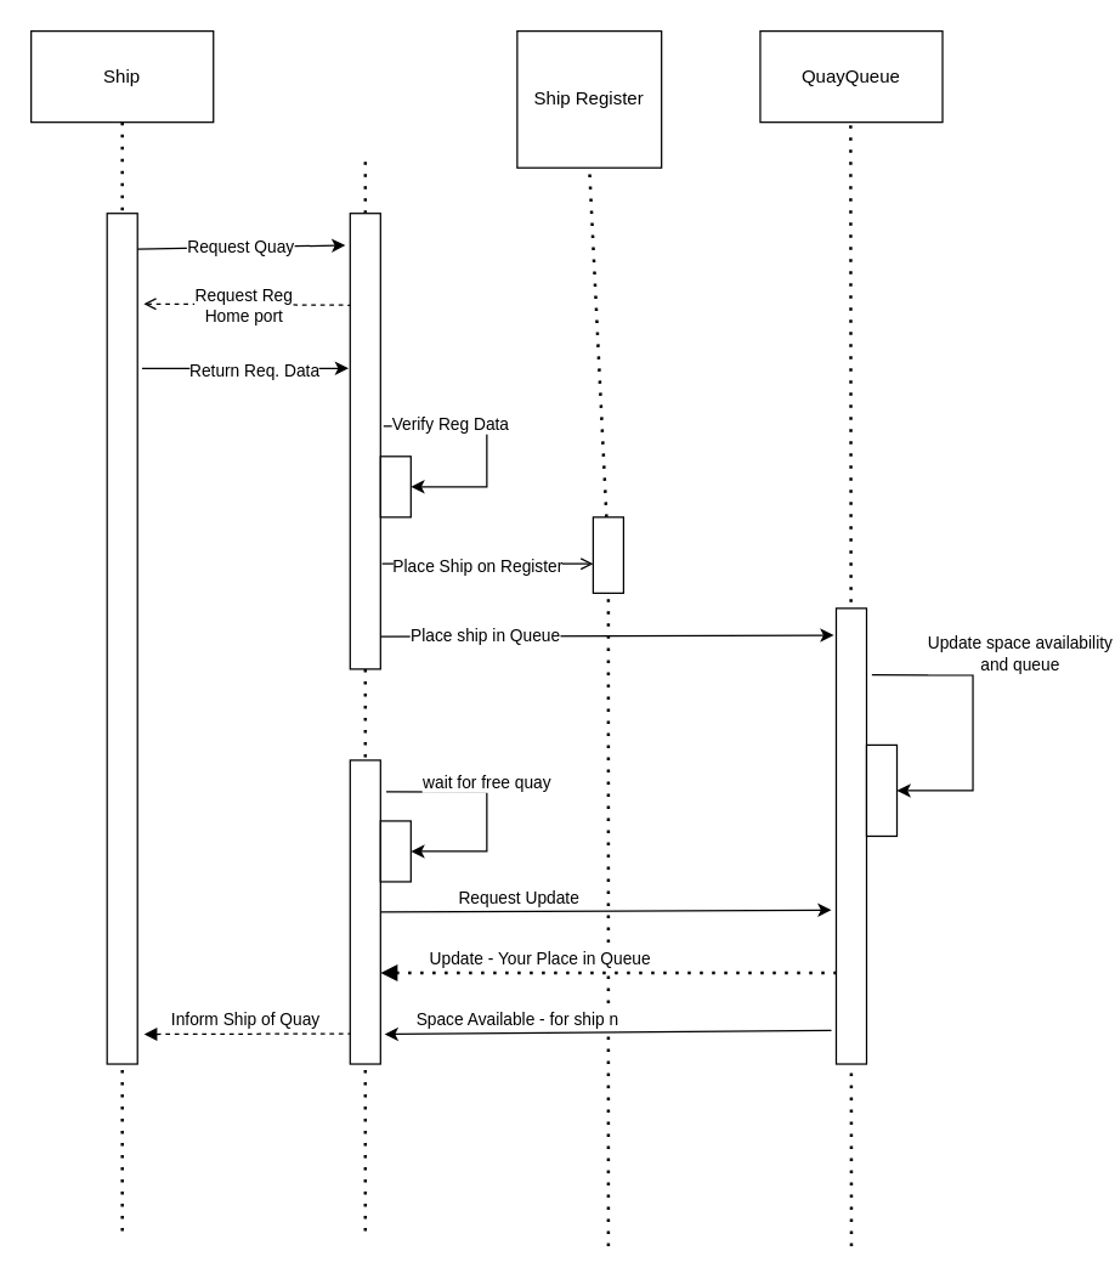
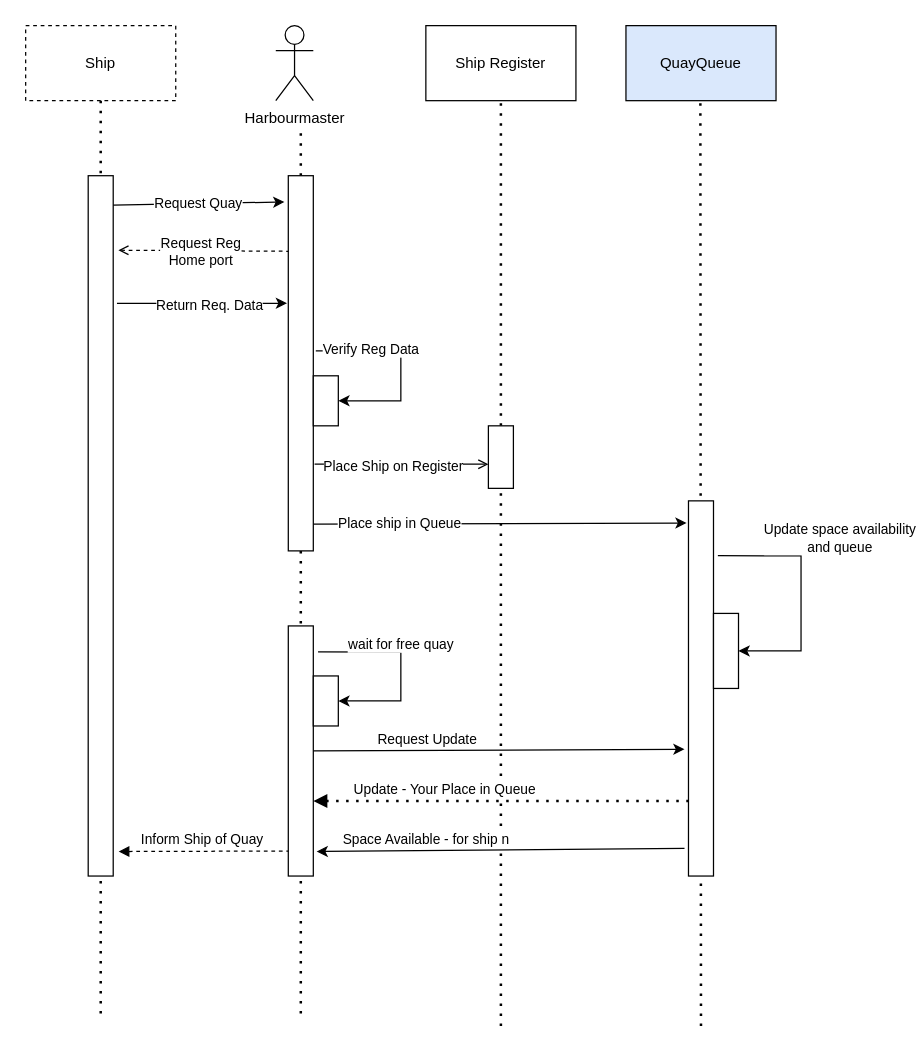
- <mxCell id="2" value="Ship" style="rounded=0;whiteSpace=wrap;html=1;" vertex="1" parent="1"><mxGeometry x="20" y="20" width="120" height="60" as="geometry" /></mxCell>
+ <mxCell id="2" value="Ship" style="rounded=0;whiteSpace=wrap;html=1;dashed=1;" vertex="1" parent="1"><mxGeometry x="20" y="20" width="120" height="60" as="geometry" /></mxCell>
+ <mxCell id="5" value="Harbourmaster" style="shape=umlActor;verticalLabelPosition=bottom;verticalAlign=top;html=1;outlineConnect=0;" vertex="1" parent="1"><mxGeometry x="220" y="20" width="30" height="60" as="geometry" /></mxCell>
- <mxCell id="4" value="QuayQueue" style="rounded=0;whiteSpace=wrap;html=1;" vertex="1" parent="1"><mxGeometry x="500" y="20" width="120" height="60" as="geometry" /></mxCell>
+ <mxCell id="4" value="QuayQueue" style="rounded=0;whiteSpace=wrap;html=1;fillColor=#dae8fc;" vertex="1" parent="1"><mxGeometry x="500" y="20" width="120" height="60" as="geometry" /></mxCell>
- <mxCell id="3" value="Ship Register" style="rounded=0;whiteSpace=wrap;html=1;" vertex="1" parent="1"><mxGeometry x="340" y="20" width="95" height="90" as="geometry" /></mxCell>
+ <mxCell id="3" value="Ship Register" style="rounded=0;whiteSpace=wrap;html=1;" vertex="1" parent="1"><mxGeometry x="340" y="20" width="120" height="60" as="geometry" /></mxCell>
